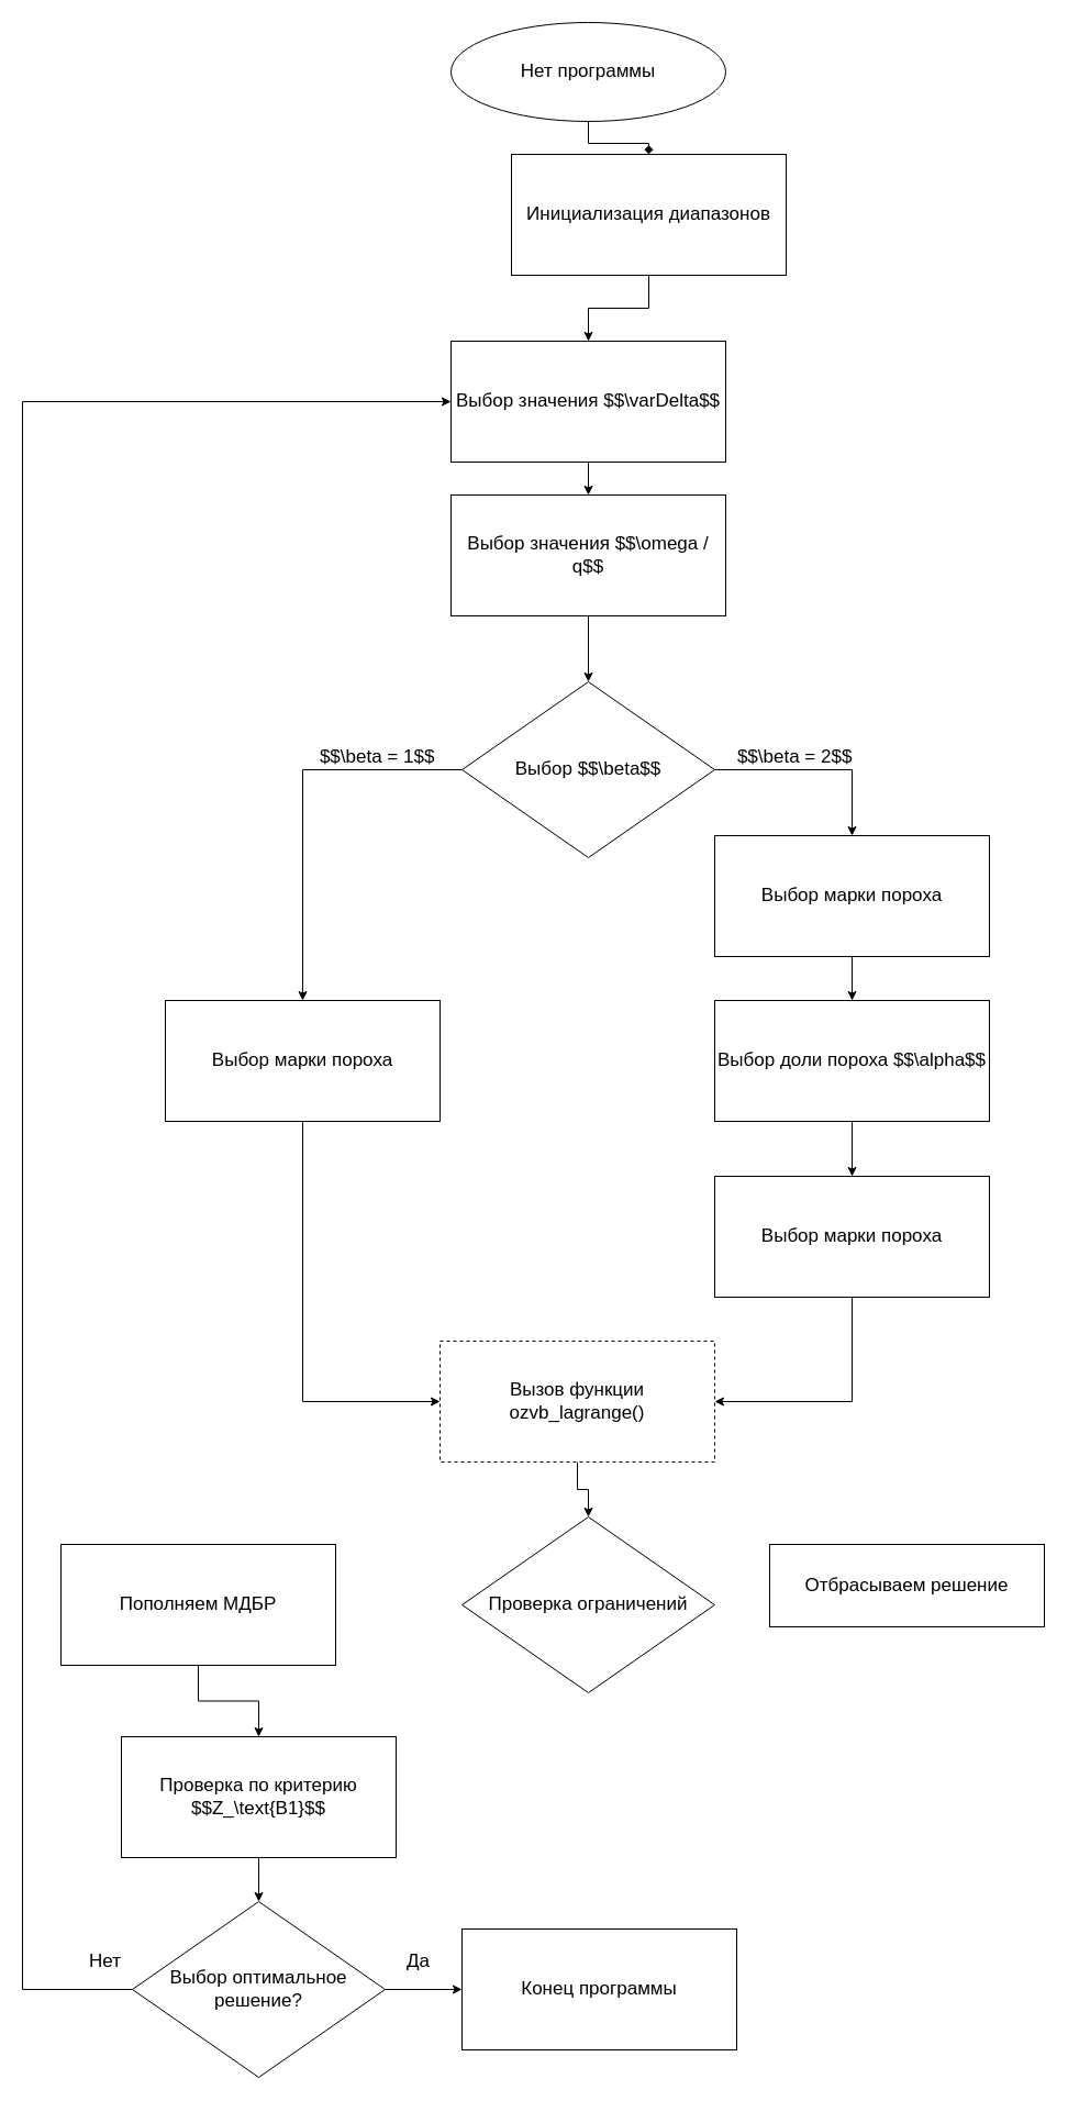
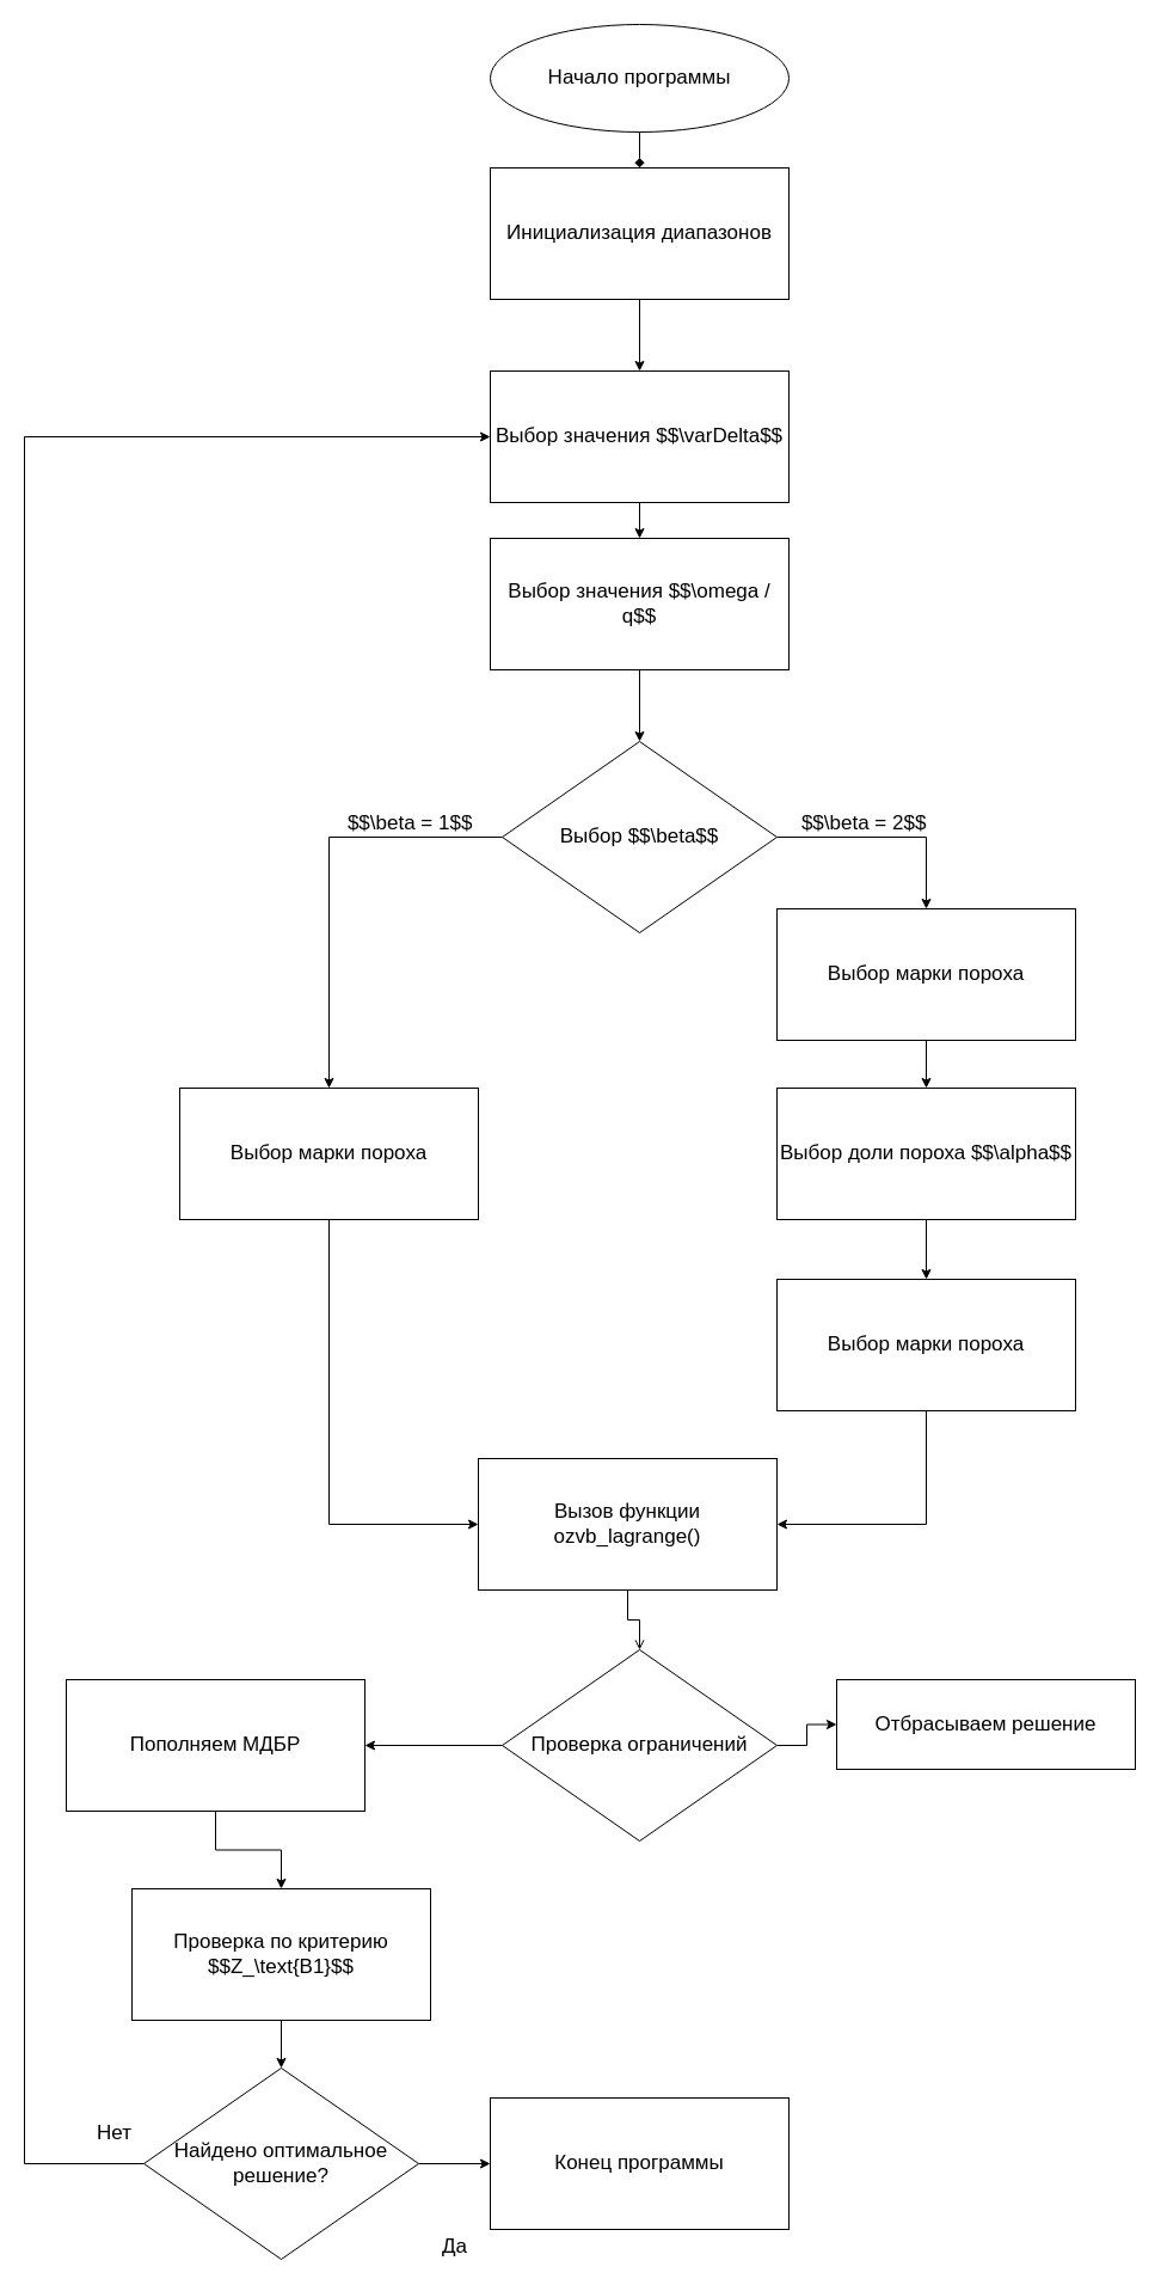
- <mxCell id="3" value="&lt;font style=&quot;font-size: 17px;&quot;&gt;Нет программы&lt;/font&gt;" style="ellipse;whiteSpace=wrap;html=1;" vertex="1" parent="1"><mxGeometry x="410" y="20" width="250" height="90" as="geometry" /></mxCell>
+ <mxCell id="3" value="&lt;font style=&quot;font-size: 17px;&quot;&gt;Начало программы&lt;/font&gt;" style="ellipse;whiteSpace=wrap;html=1;" vertex="1" parent="1"><mxGeometry x="410" y="20" width="250" height="90" as="geometry" /></mxCell>
- <mxCell id="5" value="&lt;font style=&quot;font-size: 17px;&quot;&gt;Инициализация диапазонов&lt;/font&gt;" style="rounded=0;whiteSpace=wrap;html=1;" vertex="1" parent="1"><mxGeometry x="465" y="140" width="250" height="110" as="geometry" /></mxCell>
+ <mxCell id="5" value="&lt;font style=&quot;font-size: 17px;&quot;&gt;Инициализация диапазонов&lt;/font&gt;" style="rounded=0;whiteSpace=wrap;html=1;" vertex="1" parent="1"><mxGeometry x="410" y="140" width="250" height="110" as="geometry" /></mxCell>
- <mxCell id="22" value="&lt;span style=&quot;font-size: 17px;&quot;&gt;Вызов функции&lt;/span&gt;&lt;div&gt;&lt;span style=&quot;font-size: 17px;&quot;&gt;ozvb_lagrange()&lt;/span&gt;&lt;/div&gt;" style="rounded=0;whiteSpace=wrap;html=1;dashed=1;" vertex="1" parent="1"><mxGeometry x="400" y="1220" width="250" height="110" as="geometry" /></mxCell>
+ <mxCell id="22" value="&lt;span style=&quot;font-size: 17px;&quot;&gt;Вызов функции&lt;/span&gt;&lt;div&gt;&lt;span style=&quot;font-size: 17px;&quot;&gt;ozvb_lagrange()&lt;/span&gt;&lt;/div&gt;" style="rounded=0;whiteSpace=wrap;html=1;" vertex="1" parent="1"><mxGeometry x="400" y="1220" width="250" height="110" as="geometry" /></mxCell>
- <mxCell id="21" style="edgeStyle=orthogonalEdgeStyle;rounded=0;orthogonalLoop=1;jettySize=auto;html=1;entryX=0.5;entryY=0;entryDx=0;entryDy=0;" edge="1" parent="1" source="22" target="27"><mxGeometry relative="1" as="geometry" /></mxCell>
+ <mxCell id="21" style="edgeStyle=orthogonalEdgeStyle;rounded=0;orthogonalLoop=1;jettySize=auto;html=1;entryX=0.5;entryY=0;entryDx=0;entryDy=0;endArrow=open;" edge="1" parent="1" source="22" target="27"><mxGeometry relative="1" as="geometry" /></mxCell>
+ <mxCell id="26" style="edgeStyle=orthogonalEdgeStyle;rounded=0;orthogonalLoop=1;jettySize=auto;html=1;exitX=1;exitY=0.5;exitDx=0;exitDy=0;entryX=0;entryY=0.5;entryDx=0;entryDy=0;" edge="1" parent="1" source="27" target="28"><mxGeometry relative="1" as="geometry" /></mxCell>
+ <mxCell id="25" style="edgeStyle=orthogonalEdgeStyle;rounded=0;orthogonalLoop=1;jettySize=auto;html=1;exitX=0;exitY=0.5;exitDx=0;exitDy=0;entryX=1;entryY=0.5;entryDx=0;entryDy=0;" edge="1" parent="1" source="27" target="30"><mxGeometry relative="1" as="geometry" /></mxCell>
- <mxCell id="37" value="&lt;font style=&quot;font-size: 17px;&quot;&gt;Да&lt;/font&gt;" style="text;html=1;align=center;verticalAlign=middle;resizable=0;points=[];autosize=1;strokeColor=none;fillColor=none;" vertex="1" parent="1"><mxGeometry x="360" y="1770" width="40" height="30" as="geometry" /></mxCell>
+ <mxCell id="37" value="&lt;font style=&quot;font-size: 17px;&quot;&gt;Да&lt;/font&gt;" style="text;html=1;align=center;verticalAlign=middle;resizable=0;points=[];autosize=1;strokeColor=none;fillColor=none;" vertex="1" parent="1"><mxGeometry x="360" y="1865" width="40" height="30" as="geometry" /></mxCell>
- <mxCell id="35" value="&lt;span style=&quot;font-size: 17px;&quot;&gt;Выбор оптимальное решение?&lt;/span&gt;" style="rhombus;whiteSpace=wrap;html=1;" vertex="1" parent="1"><mxGeometry x="120" y="1730" width="230" height="160" as="geometry" /></mxCell>
+ <mxCell id="35" value="&lt;span style=&quot;font-size: 17px;&quot;&gt;Найдено оптимальное решение?&lt;/span&gt;" style="rhombus;whiteSpace=wrap;html=1;" vertex="1" parent="1"><mxGeometry x="120" y="1730" width="230" height="160" as="geometry" /></mxCell>
- <mxCell id="36" value="&lt;span style=&quot;font-size: 17px;&quot;&gt;Конец программы&lt;/span&gt;" style="rounded=0;whiteSpace=wrap;html=1;" vertex="1" parent="1"><mxGeometry x="420" y="1755" width="250" height="110" as="geometry" /></mxCell>
+ <mxCell id="36" value="&lt;span style=&quot;font-size: 17px;&quot;&gt;Конец программы&lt;/span&gt;" style="rounded=0;whiteSpace=wrap;html=1;" vertex="1" parent="1"><mxGeometry x="410" y="1755" width="250" height="110" as="geometry" /></mxCell>
